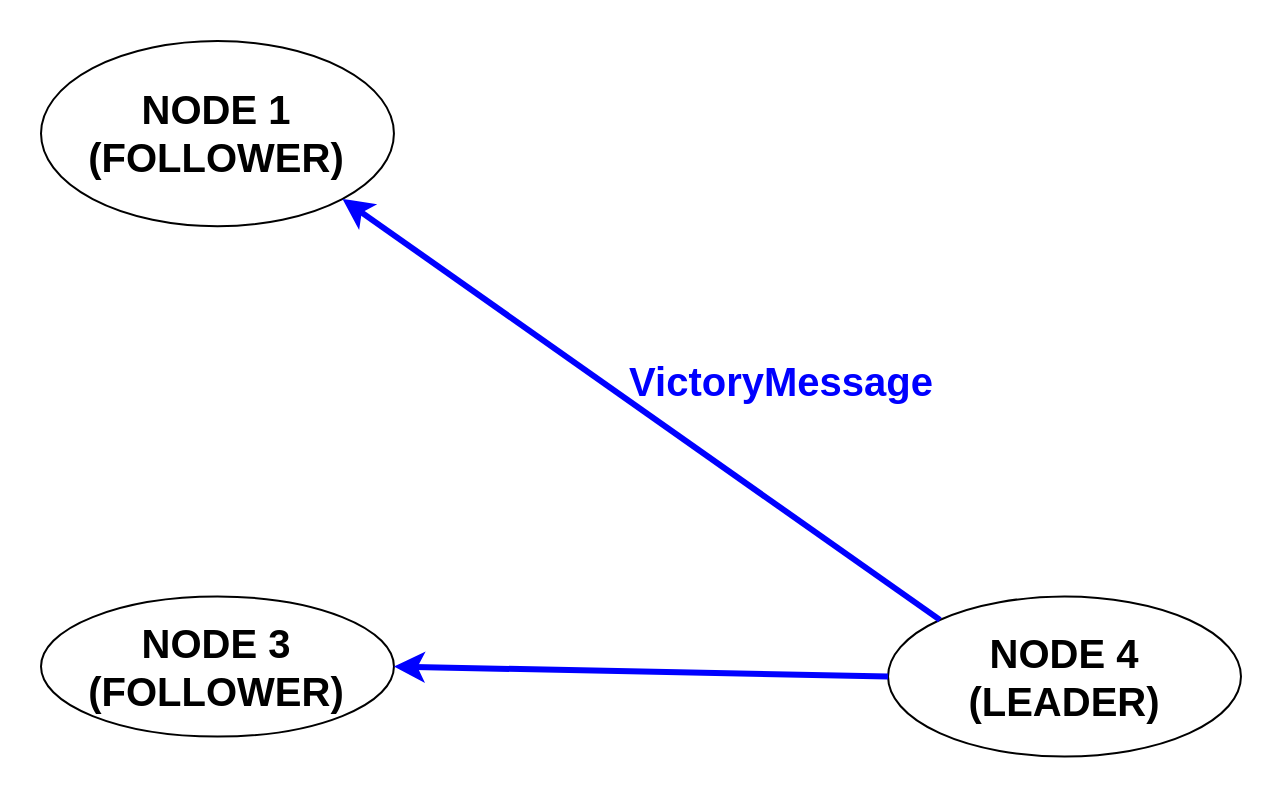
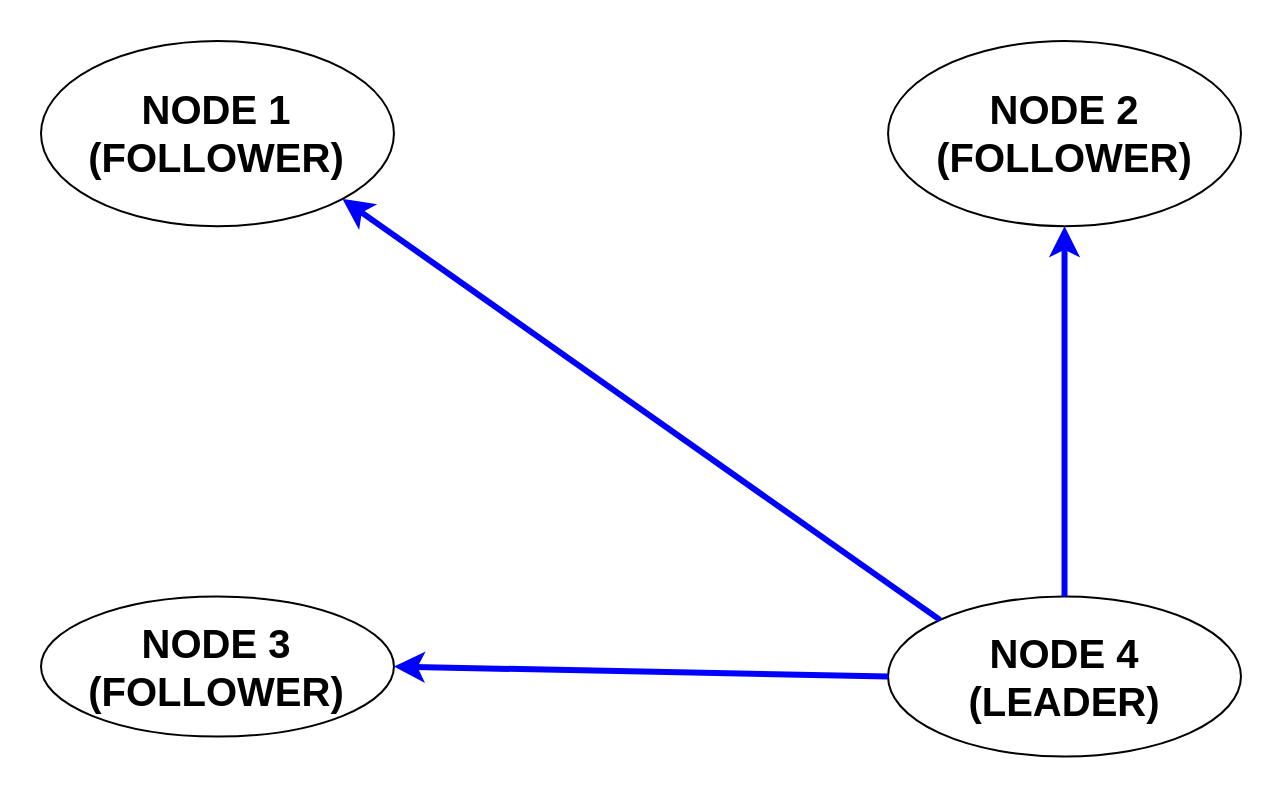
+ <mxCell id="2" value="&lt;b&gt;&lt;font style=&quot;font-size: 20px;&quot;&gt;NODE 2&lt;br&gt;(&lt;/font&gt;&lt;/b&gt;&lt;b style=&quot;border-color: var(--border-color); font-size: 20px;&quot;&gt;FOLLOWER&lt;/b&gt;&lt;b&gt;&lt;font style=&quot;font-size: 20px;&quot;&gt;)&lt;br&gt;&lt;/font&gt;&lt;/b&gt;" style="ellipse;whiteSpace=wrap;html=1;" parent="1" vertex="1"><mxGeometry x="443.529" width="176.471" height="92.593" as="geometry" y="20" /></mxCell>
- <mxCell id="10" value="&lt;b&gt;&lt;font color=&quot;#0000ff&quot; style=&quot;font-size: 20px;&quot;&gt;VictoryMessage&lt;/font&gt;&lt;/b&gt;" style="text;html=1;align=center;verticalAlign=middle;resizable=0;points=[];autosize=1;strokeColor=none;fillColor=none;fontSize=16;fontColor=#000000;" vertex="1" parent="1"><mxGeometry x="300" y="170" width="180" height="40" as="geometry" /></mxCell>
+ <mxCell id="9" value="" style="endArrow=classic;html=1;rounded=0;strokeColor=#0000FF;fontSize=16;fontColor=#000000;exitX=0.5;exitY=0;exitDx=0;exitDy=0;entryX=0.5;entryY=1;entryDx=0;entryDy=0;strokeWidth=3;" edge="1" parent="1" source="4" target="2"><mxGeometry width="50" height="50" relative="1" as="geometry"><mxPoint x="479.32" y="321.365" as="sourcePoint" /><mxPoint x="180.68" y="109.005" as="targetPoint" /></mxGeometry></mxCell>
